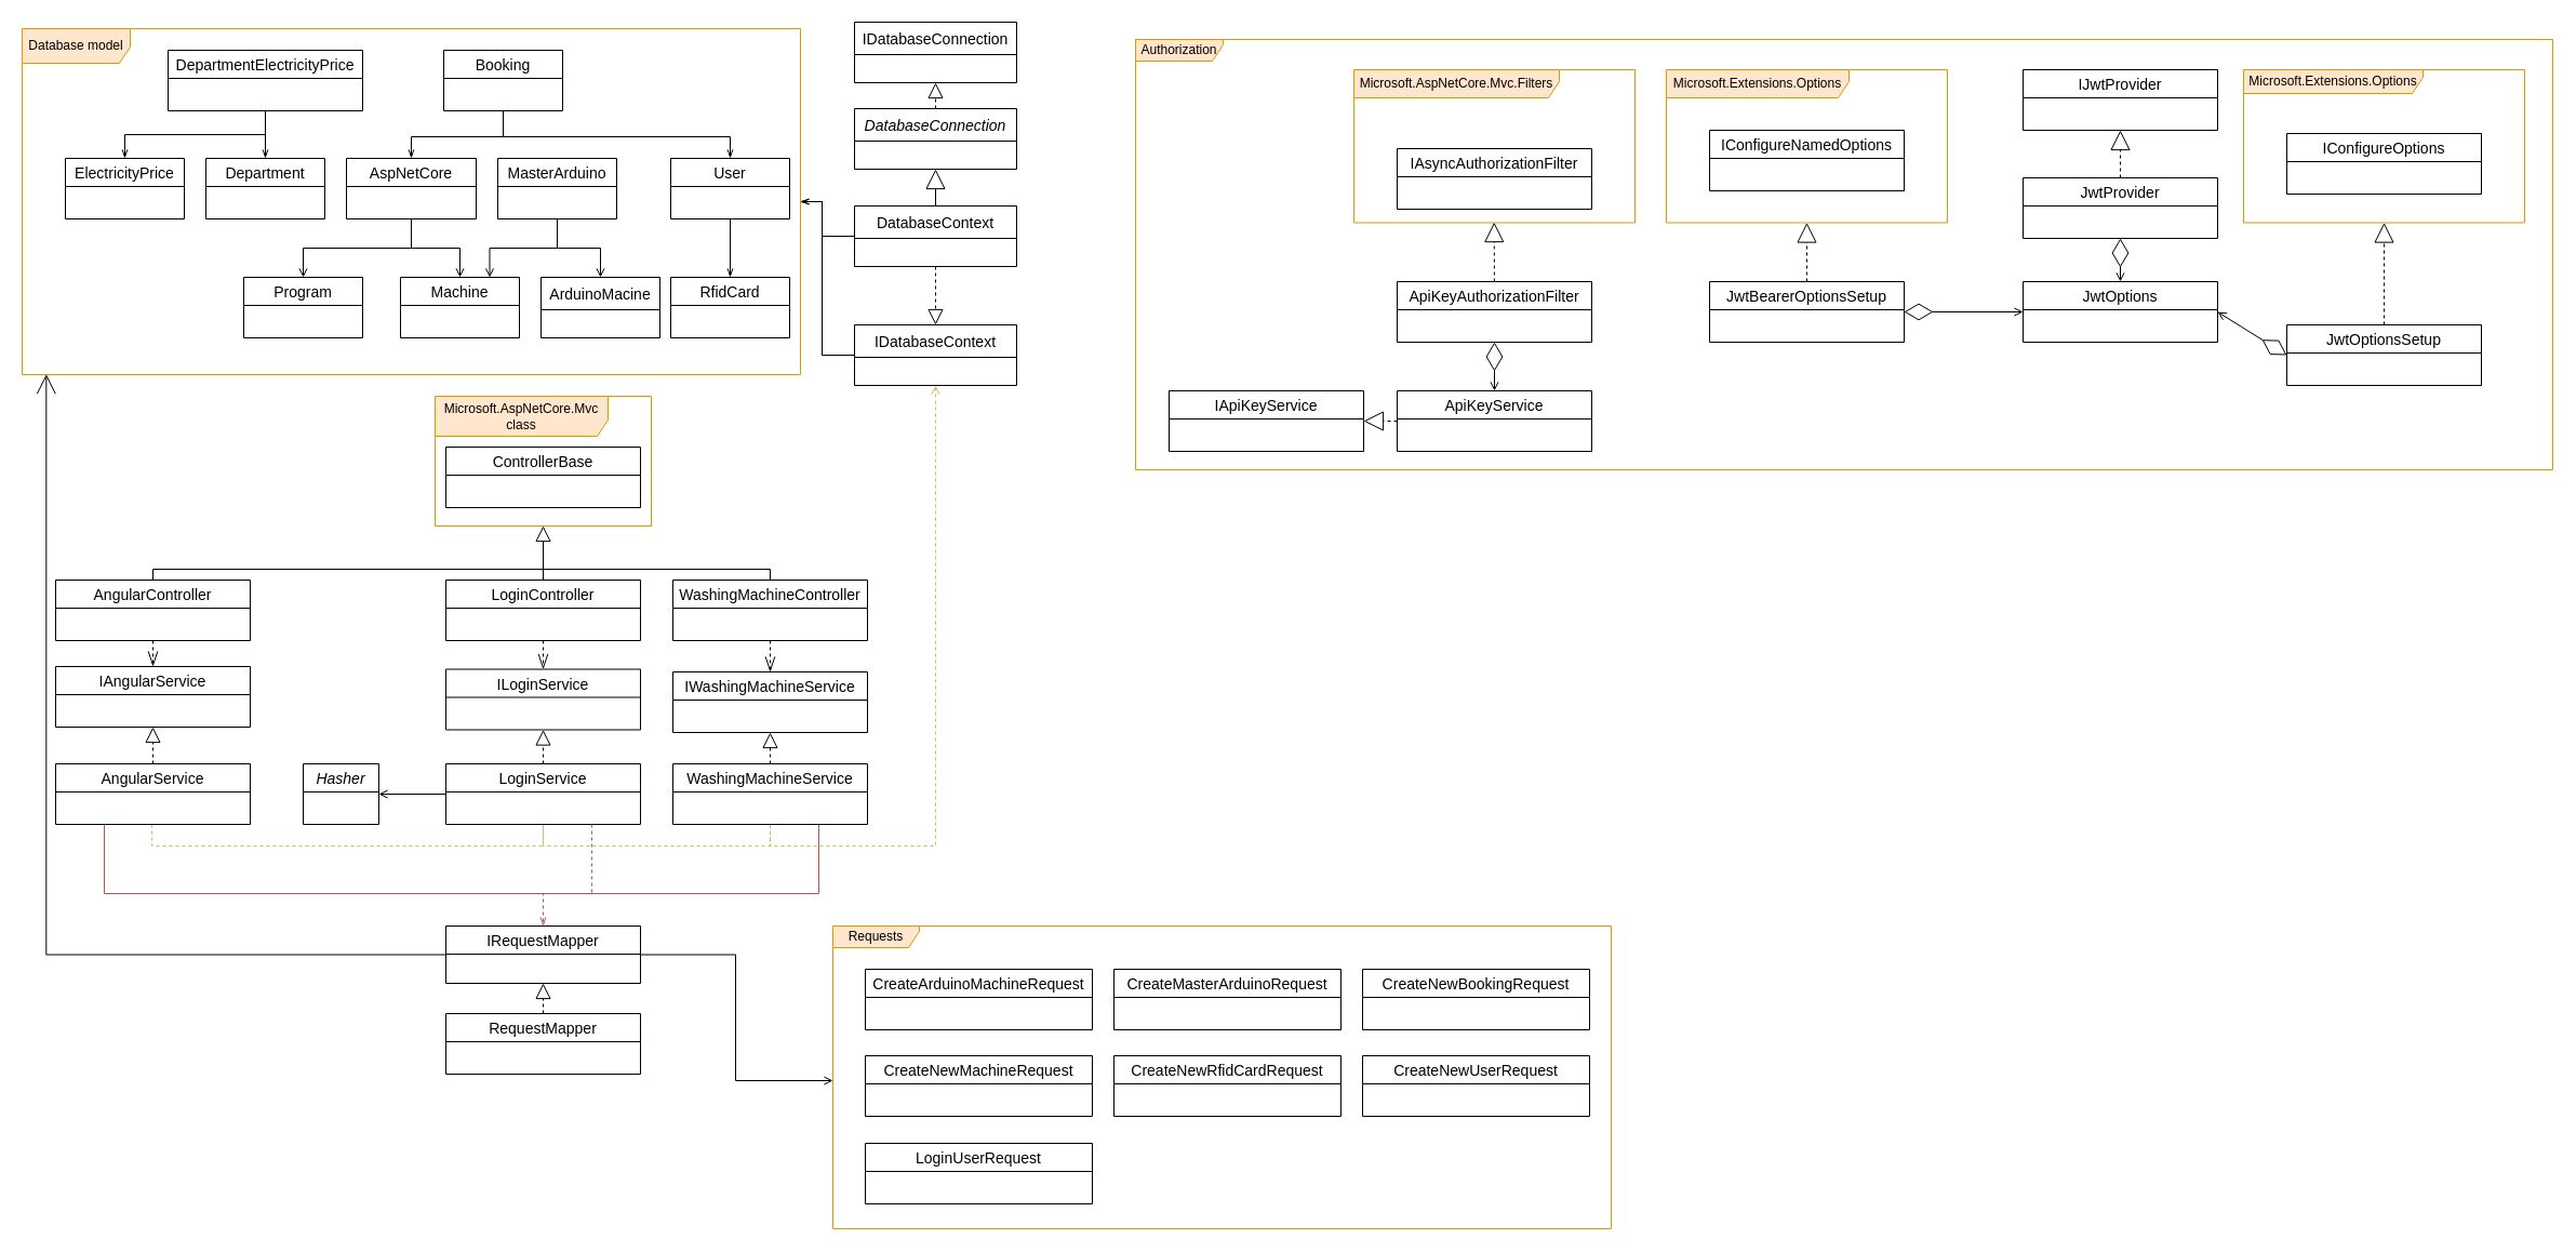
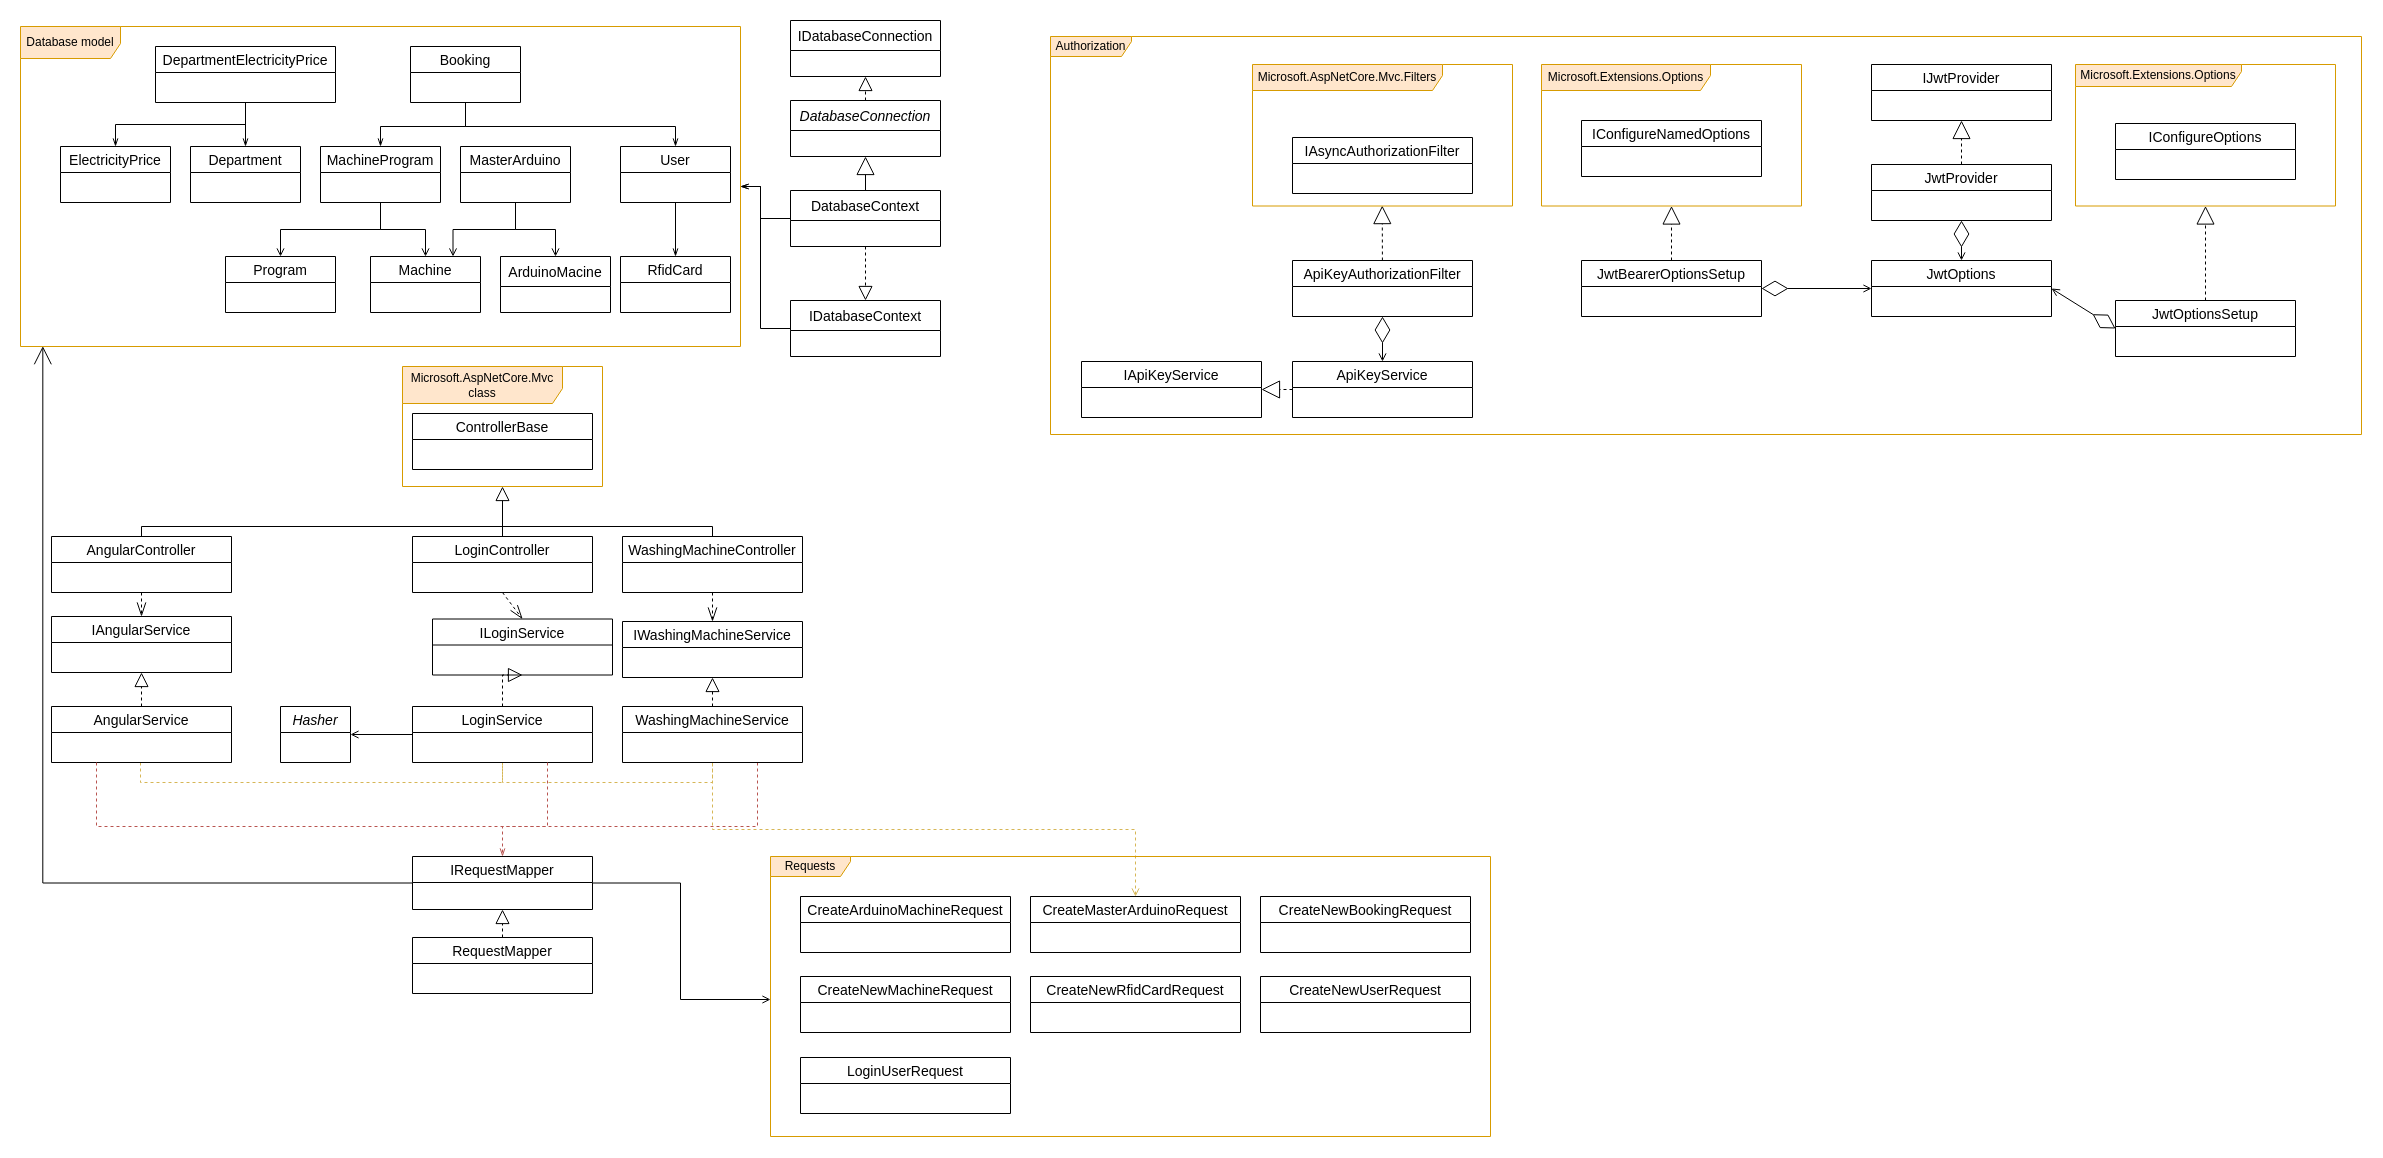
- <mxCell id="14" value="AspNetCore" style="swimlane;fontStyle=0;childLayout=stackLayout;horizontal=1;startSize=26;horizontalStack=0;resizeParent=1;resizeParentMax=0;resizeLast=0;collapsible=1;marginBottom=0;align=center;fontSize=14;" parent="1" vertex="1"><mxGeometry x="320" y="146" width="120" height="56" as="geometry" /></mxCell>
+ <mxCell id="14" value="MachineProgram" style="swimlane;fontStyle=0;childLayout=stackLayout;horizontal=1;startSize=26;horizontalStack=0;resizeParent=1;resizeParentMax=0;resizeLast=0;collapsible=1;marginBottom=0;align=center;fontSize=14;" parent="1" vertex="1"><mxGeometry x="320" y="146" width="120" height="56" as="geometry" /></mxCell>
- <mxCell id="44" style="edgeStyle=orthogonalEdgeStyle;rounded=0;orthogonalLoop=1;jettySize=auto;html=1;exitX=0.5;exitY=1;exitDx=0;exitDy=0;entryX=0.5;entryY=1;entryDx=0;entryDy=0;strokeColor=#d6b656;endArrow=open;endFill=0;dashed=1;fillColor=#fff2cc;" parent="1" source="45" target="24" edge="1"><mxGeometry relative="1" as="geometry"><mxPoint x="1007" y="366" as="targetPoint" /></mxGeometry></mxCell>
+ <mxCell id="44" style="edgeStyle=orthogonalEdgeStyle;rounded=0;orthogonalLoop=1;jettySize=auto;html=1;exitX=0.5;exitY=1;exitDx=0;exitDy=0;strokeColor=#d6b656;endArrow=open;endFill=0;dashed=1;fillColor=#fff2cc;" parent="1" source="45" target="89" edge="1"><mxGeometry relative="1" as="geometry"><mxPoint x="1007" y="366" as="targetPoint" /></mxGeometry></mxCell>
- <mxCell id="42" value="ILoginService" style="swimlane;fontStyle=0;childLayout=stackLayout;horizontal=1;startSize=26;horizontalStack=0;resizeParent=1;resizeParentMax=0;resizeLast=0;collapsible=1;marginBottom=0;align=center;fontSize=14;" parent="1" vertex="1"><mxGeometry x="412" y="618.5" width="180" height="56" as="geometry" /></mxCell>
+ <mxCell id="42" value="ILoginService" style="swimlane;fontStyle=0;childLayout=stackLayout;horizontal=1;startSize=26;horizontalStack=0;resizeParent=1;resizeParentMax=0;resizeLast=0;collapsible=1;marginBottom=0;align=center;fontSize=14;" parent="1" vertex="1"><mxGeometry x="432" y="618.5" width="180" height="56" as="geometry" /></mxCell>
- <mxCell id="39" style="edgeStyle=orthogonalEdgeStyle;rounded=0;orthogonalLoop=1;jettySize=auto;html=1;entryX=0.25;entryY=1;entryDx=0;entryDy=0;strokeColor=#b85450;startArrow=none;startFill=0;endArrow=none;endFill=0;dashed=0;fillColor=#f8cecc;exitX=0.75;exitY=1;exitDx=0;exitDy=0;" parent="1" source="45" target="33" edge="1"><mxGeometry relative="1" as="geometry"><mxPoint x="582" y="806" as="sourcePoint" /><Array as="points"><mxPoint x="757" y="826" /><mxPoint x="96" y="826" /></Array></mxGeometry></mxCell>
+ <mxCell id="39" style="edgeStyle=orthogonalEdgeStyle;rounded=0;orthogonalLoop=1;jettySize=auto;html=1;entryX=0.25;entryY=1;entryDx=0;entryDy=0;strokeColor=#b85450;startArrow=none;startFill=0;endArrow=none;endFill=0;dashed=1;fillColor=#f8cecc;exitX=0.75;exitY=1;exitDx=0;exitDy=0;" parent="1" source="45" target="33" edge="1"><mxGeometry relative="1" as="geometry"><mxPoint x="582" y="806" as="sourcePoint" /><Array as="points"><mxPoint x="757" y="826" /><mxPoint x="96" y="826" /></Array></mxGeometry></mxCell>
